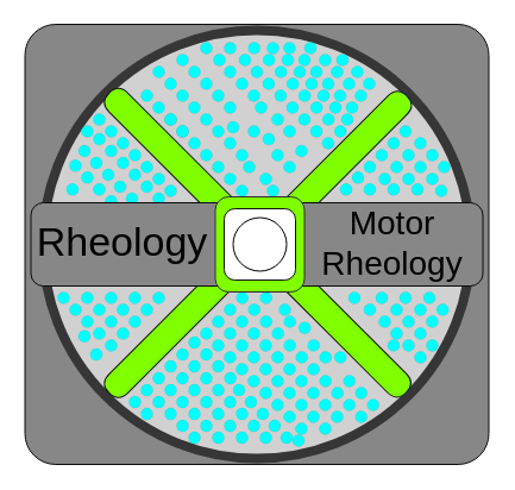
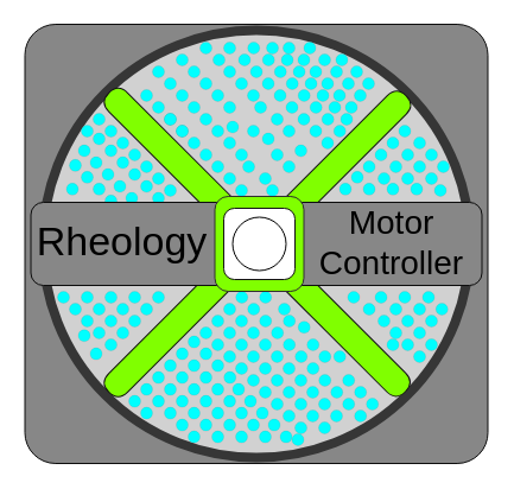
- <mxCell id="257" value="Motor&lt;br style=&quot;font-size: 28px;&quot;&gt;Rheology" style="text;html=1;strokeColor=none;fillColor=none;align=center;verticalAlign=middle;whiteSpace=wrap;rounded=0;fontSize=28;" vertex="1" parent="1"><mxGeometry x="263" y="171.55" width="132.5" height="65" as="geometry" /></mxCell>
+ <mxCell id="257" value="Motor&lt;br style=&quot;font-size: 28px;&quot;&gt;Controller" style="text;html=1;strokeColor=none;fillColor=none;align=center;verticalAlign=middle;whiteSpace=wrap;rounded=0;fontSize=28;" vertex="1" parent="1"><mxGeometry x="263" y="171.55" width="132.5" height="65" as="geometry" /></mxCell>
